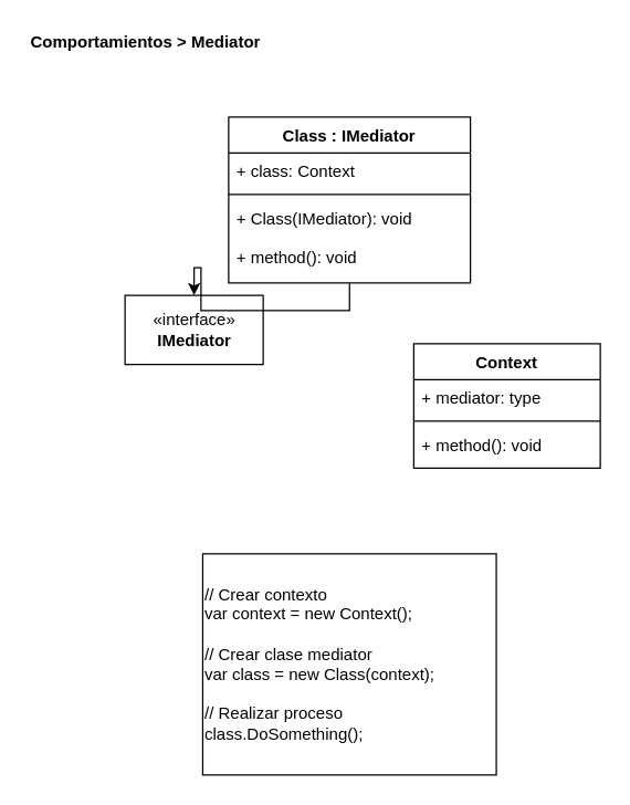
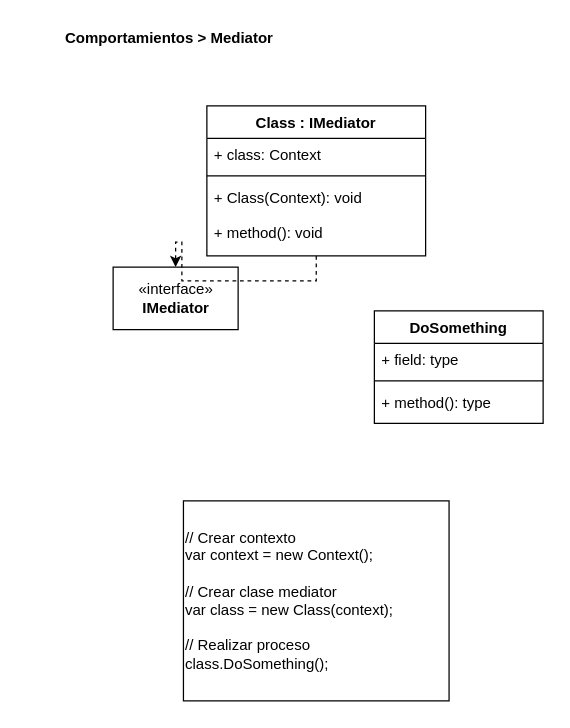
- <mxCell id="3" value="&lt;b&gt;Comportamientos &amp;gt; Mediator&lt;br&gt;&lt;/b&gt;" style="text;html=1;align=left;verticalAlign=middle;resizable=0;points=[];autosize=1;" parent="1" vertex="1"><mxGeometry width="180" height="20" as="geometry" x="20" y="20" /></mxCell>
+ <mxCell id="3" value="&lt;b&gt;Comportamientos &amp;gt; Mediator&lt;br&gt;&lt;/b&gt;" style="text;html=1;align=left;verticalAlign=middle;resizable=0;points=[];autosize=1;" parent="1" vertex="1"><mxGeometry x="50" y="20" width="180" height="20" as="geometry" /></mxCell>
- <mxCell id="9" value="+ Class(IMediator): void&#10;&#10;+ method(): void" style="text;strokeColor=none;fillColor=none;align=left;verticalAlign=top;spacingLeft=4;spacingRight=4;overflow=hidden;rotatable=0;points=[[0,0.5],[1,0.5]];portConstraint=eastwest;" parent="6" vertex="1"><mxGeometry y="60" width="175" height="60" as="geometry" /></mxCell>
+ <mxCell id="9" value="+ Class(Context): void&#10;&#10;+ method(): void" style="text;strokeColor=none;fillColor=none;align=left;verticalAlign=top;spacingLeft=4;spacingRight=4;overflow=hidden;rotatable=0;points=[[0,0.5],[1,0.5]];portConstraint=eastwest;" parent="6" vertex="1"><mxGeometry y="60" width="175" height="60" as="geometry" /></mxCell>
- <mxCell id="5" style="edgeStyle=orthogonalEdgeStyle;rounded=0;orthogonalLoop=1;jettySize=auto;html=1;entryX=0.5;entryY=0;entryDx=0;entryDy=0;" parent="1" source="6" target="4" edge="1"><mxGeometry relative="1" as="geometry" /></mxCell>
+ <mxCell id="5" style="edgeStyle=orthogonalEdgeStyle;rounded=0;orthogonalLoop=1;jettySize=auto;html=1;entryX=0.5;entryY=0;entryDx=0;entryDy=0;dashed=1;" parent="1" source="6" target="4" edge="1"><mxGeometry relative="1" as="geometry" /></mxCell>
- <mxCell id="10" value="Context" style="swimlane;fontStyle=1;align=center;verticalAlign=top;childLayout=stackLayout;horizontal=1;startSize=26;horizontalStack=0;resizeParent=1;resizeParentMax=0;resizeLast=0;collapsible=1;marginBottom=0;" vertex="1" parent="1"><mxGeometry x="299" y="248" width="135" height="90" as="geometry" /></mxCell>
+ <mxCell id="10" value="DoSomething" style="swimlane;fontStyle=1;align=center;verticalAlign=top;childLayout=stackLayout;horizontal=1;startSize=26;horizontalStack=0;resizeParent=1;resizeParentMax=0;resizeLast=0;collapsible=1;marginBottom=0;" vertex="1" parent="1"><mxGeometry x="299" y="248" width="135" height="90" as="geometry" /></mxCell>
- <mxCell id="11" value="+ mediator: type" style="text;strokeColor=none;fillColor=none;align=left;verticalAlign=top;spacingLeft=4;spacingRight=4;overflow=hidden;rotatable=0;points=[[0,0.5],[1,0.5]];portConstraint=eastwest;" vertex="1" parent="10"><mxGeometry y="26" width="135" height="26" as="geometry" /></mxCell>
+ <mxCell id="11" value="+ field: type" style="text;strokeColor=none;fillColor=none;align=left;verticalAlign=top;spacingLeft=4;spacingRight=4;overflow=hidden;rotatable=0;points=[[0,0.5],[1,0.5]];portConstraint=eastwest;" vertex="1" parent="10"><mxGeometry y="26" width="135" height="26" as="geometry" /></mxCell>
- <mxCell id="13" value="+ method(): void" style="text;strokeColor=none;fillColor=none;align=left;verticalAlign=top;spacingLeft=4;spacingRight=4;overflow=hidden;rotatable=0;points=[[0,0.5],[1,0.5]];portConstraint=eastwest;" vertex="1" parent="10"><mxGeometry y="60" width="135" height="30" as="geometry" /></mxCell>
+ <mxCell id="13" value="+ method(): type" style="text;strokeColor=none;fillColor=none;align=left;verticalAlign=top;spacingLeft=4;spacingRight=4;overflow=hidden;rotatable=0;points=[[0,0.5],[1,0.5]];portConstraint=eastwest;" vertex="1" parent="10"><mxGeometry y="60" width="135" height="30" as="geometry" /></mxCell>
